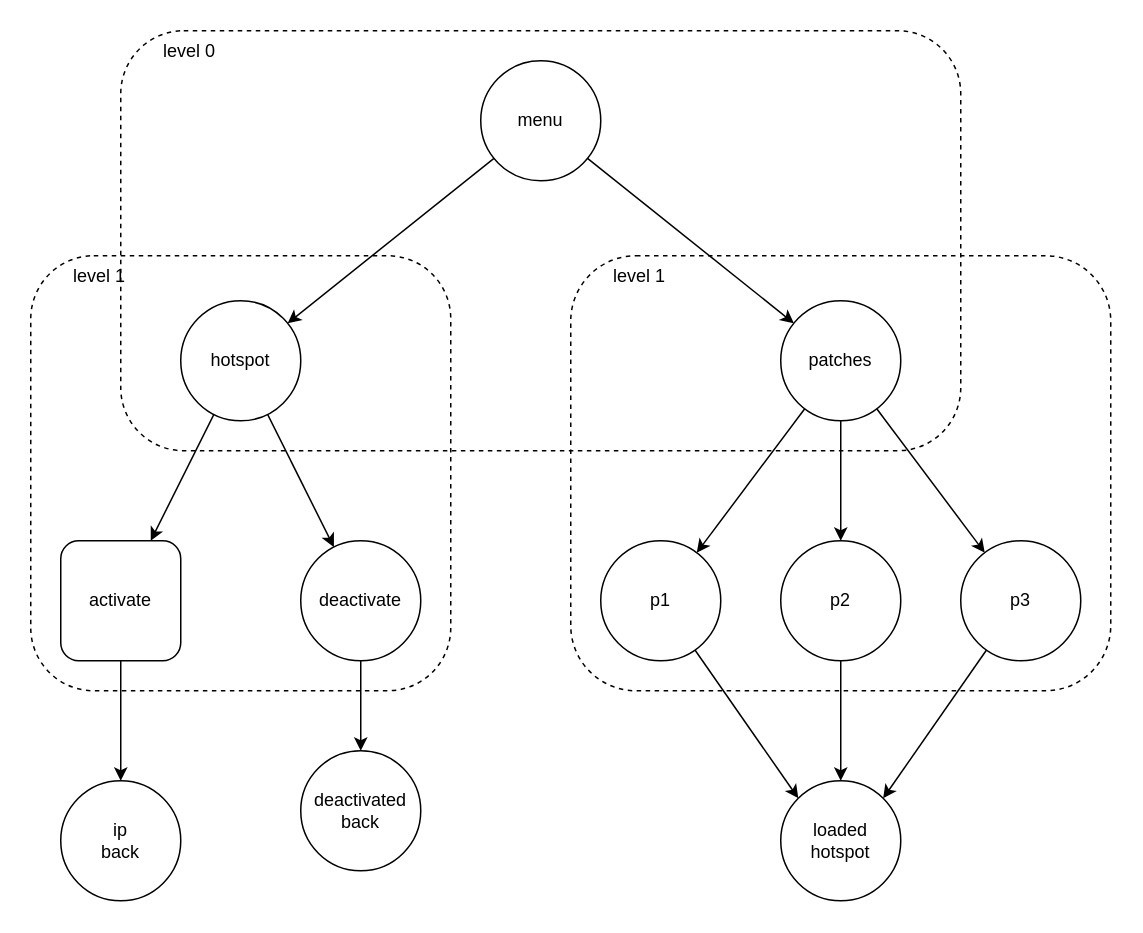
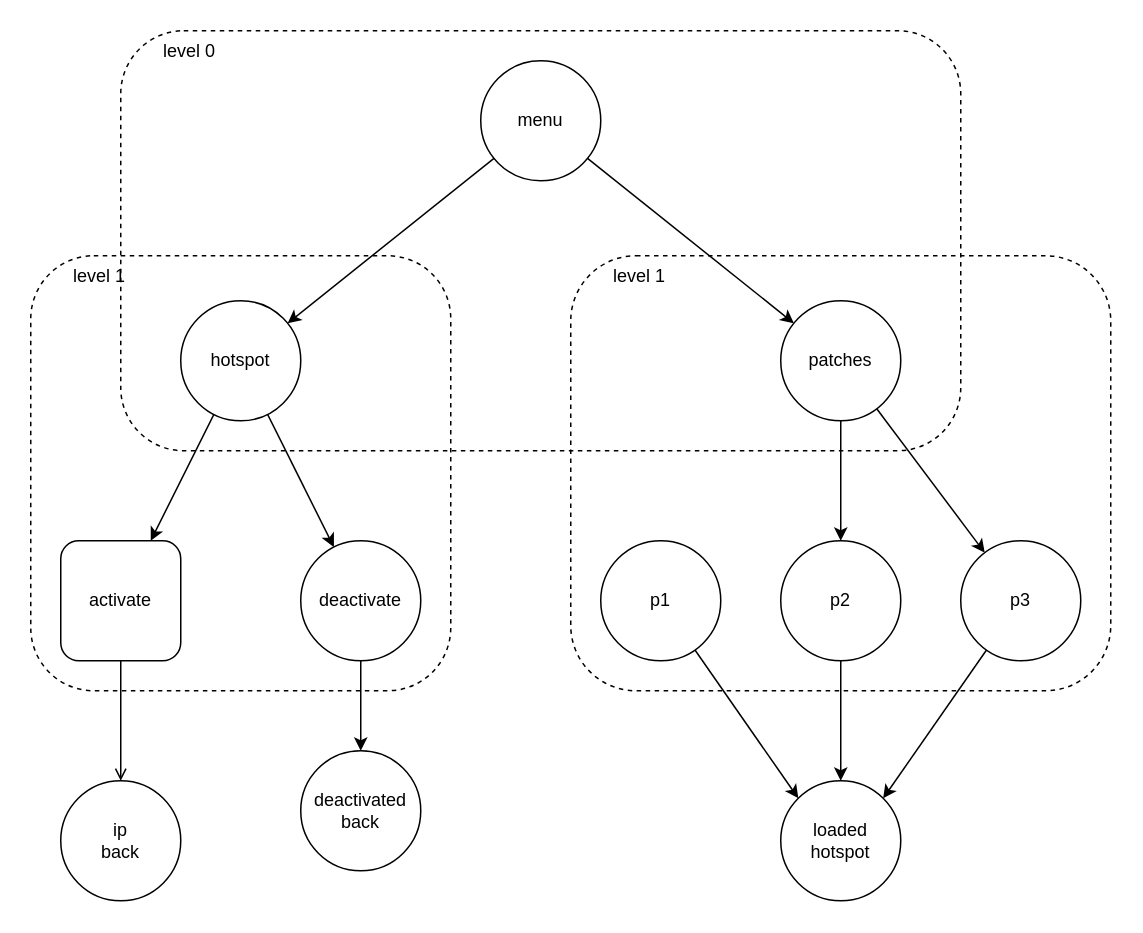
- <mxCell id="10" value="" style="edgeStyle=none;rounded=0;orthogonalLoop=1;jettySize=auto;html=1;" edge="1" parent="1" source="13" target="19"><mxGeometry relative="1" as="geometry" /></mxCell>
- <mxCell id="14" value="" style="edgeStyle=none;rounded=0;orthogonalLoop=1;jettySize=auto;html=1;" edge="1" parent="1" source="15" target="25"><mxGeometry relative="1" as="geometry" /></mxCell>
+ <mxCell id="14" value="" style="edgeStyle=none;rounded=0;orthogonalLoop=1;jettySize=auto;html=1;endArrow=open;" edge="1" parent="1" source="15" target="25"><mxGeometry relative="1" as="geometry" /></mxCell>
